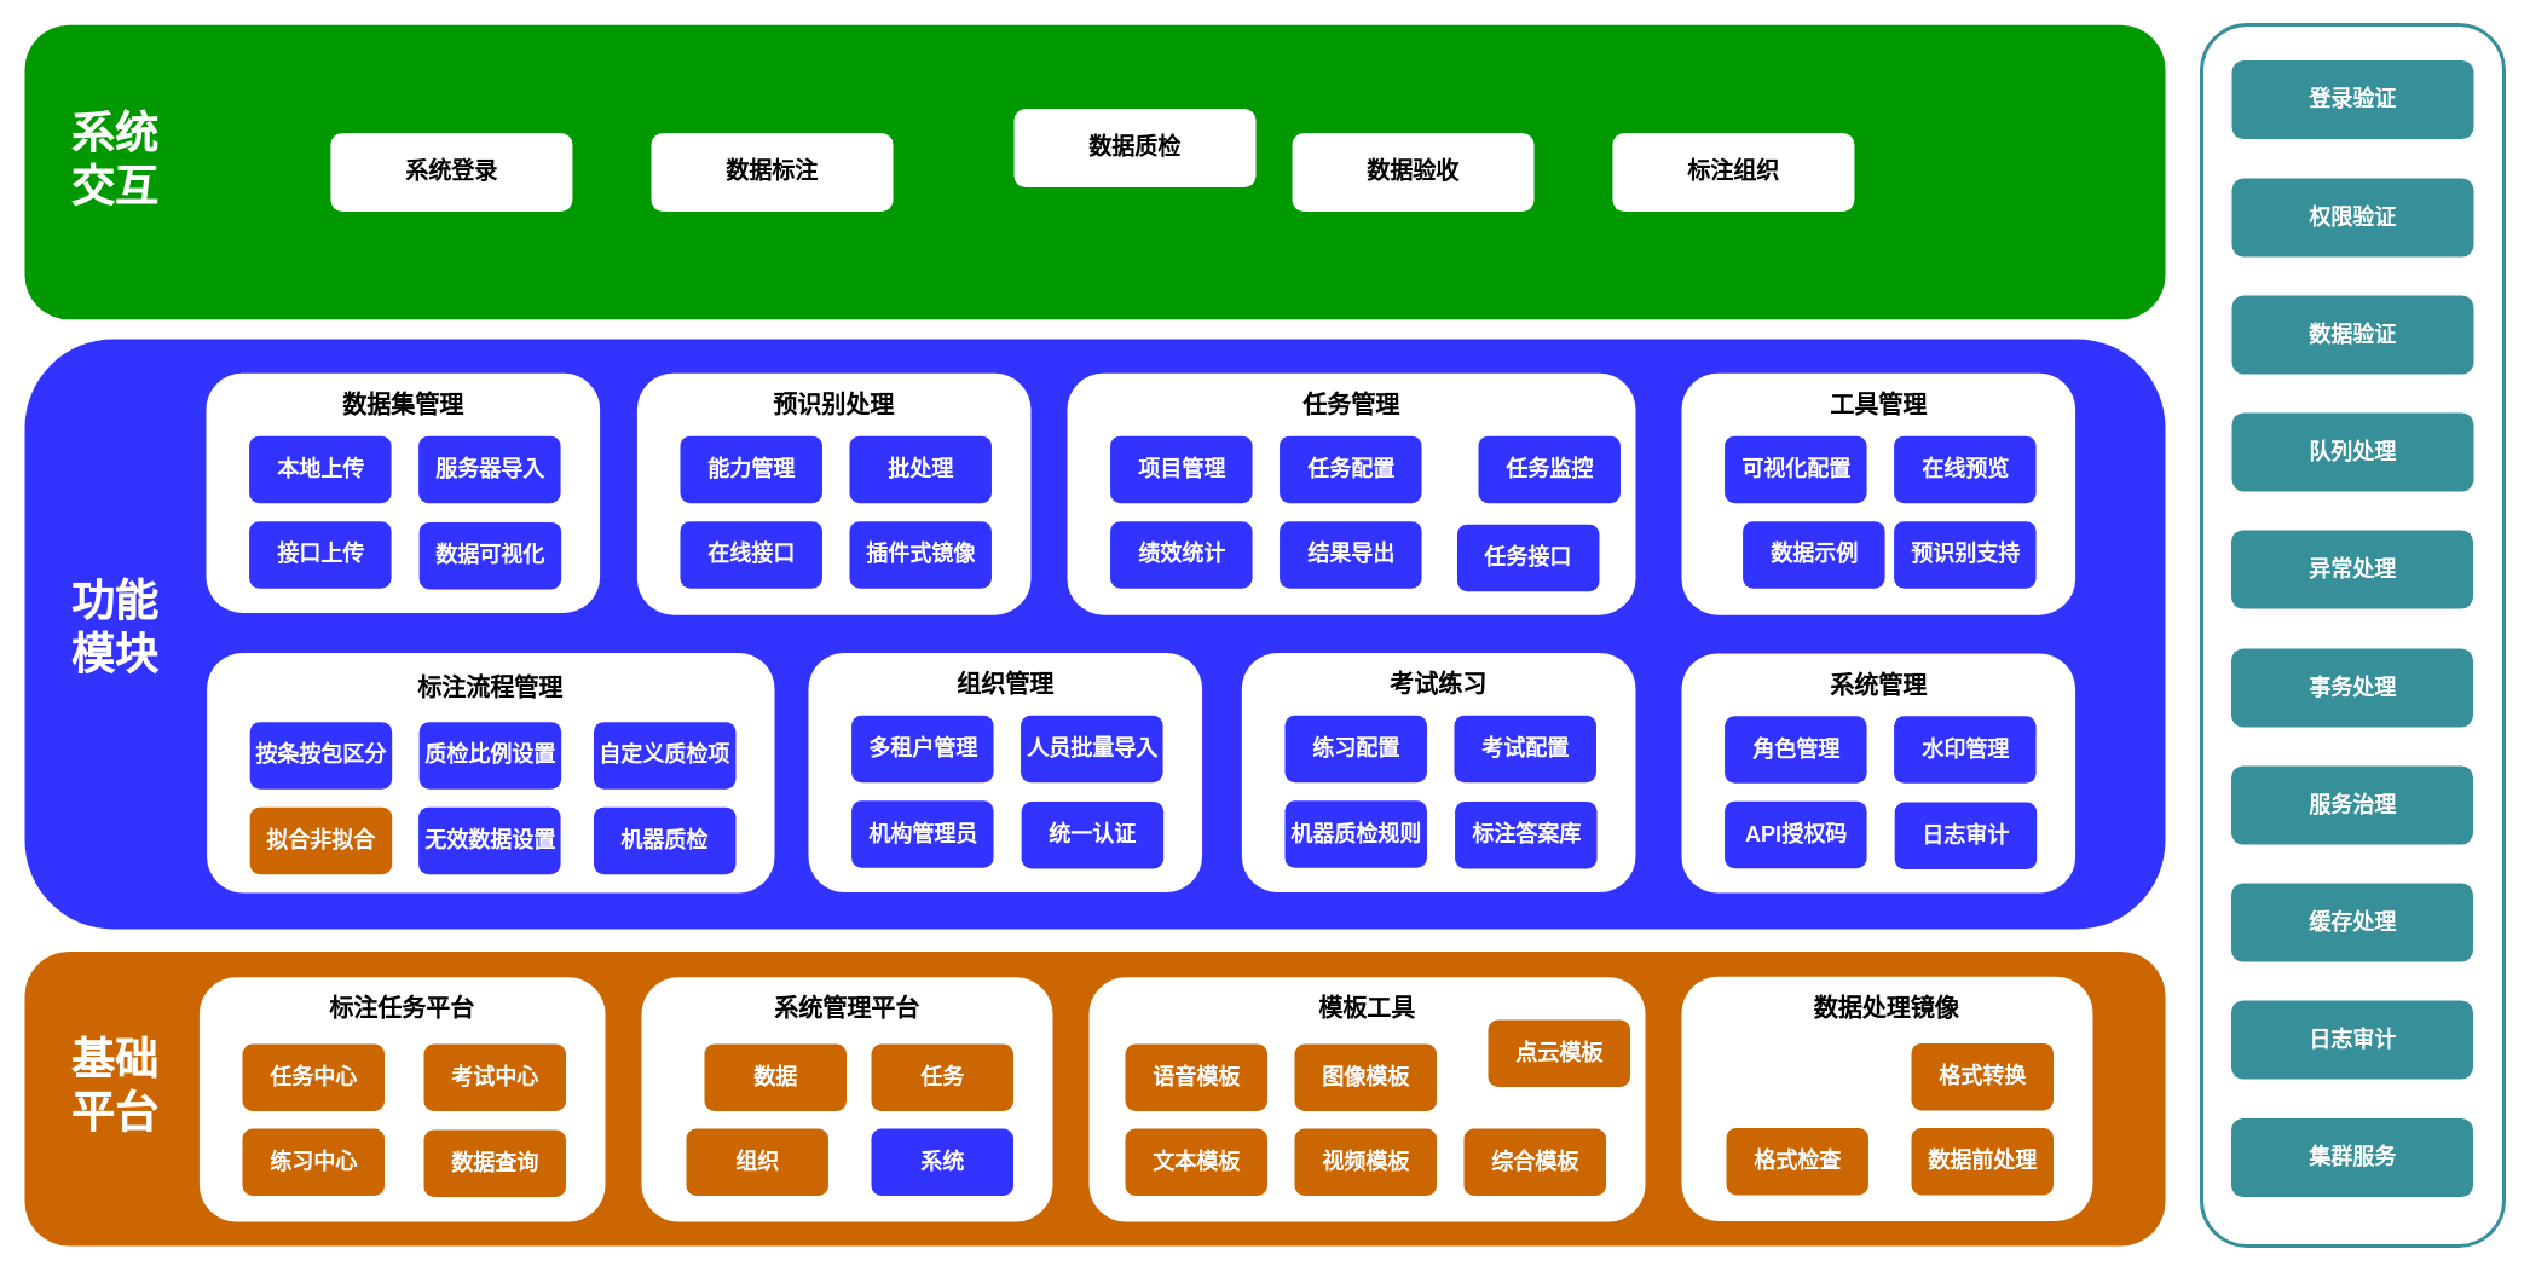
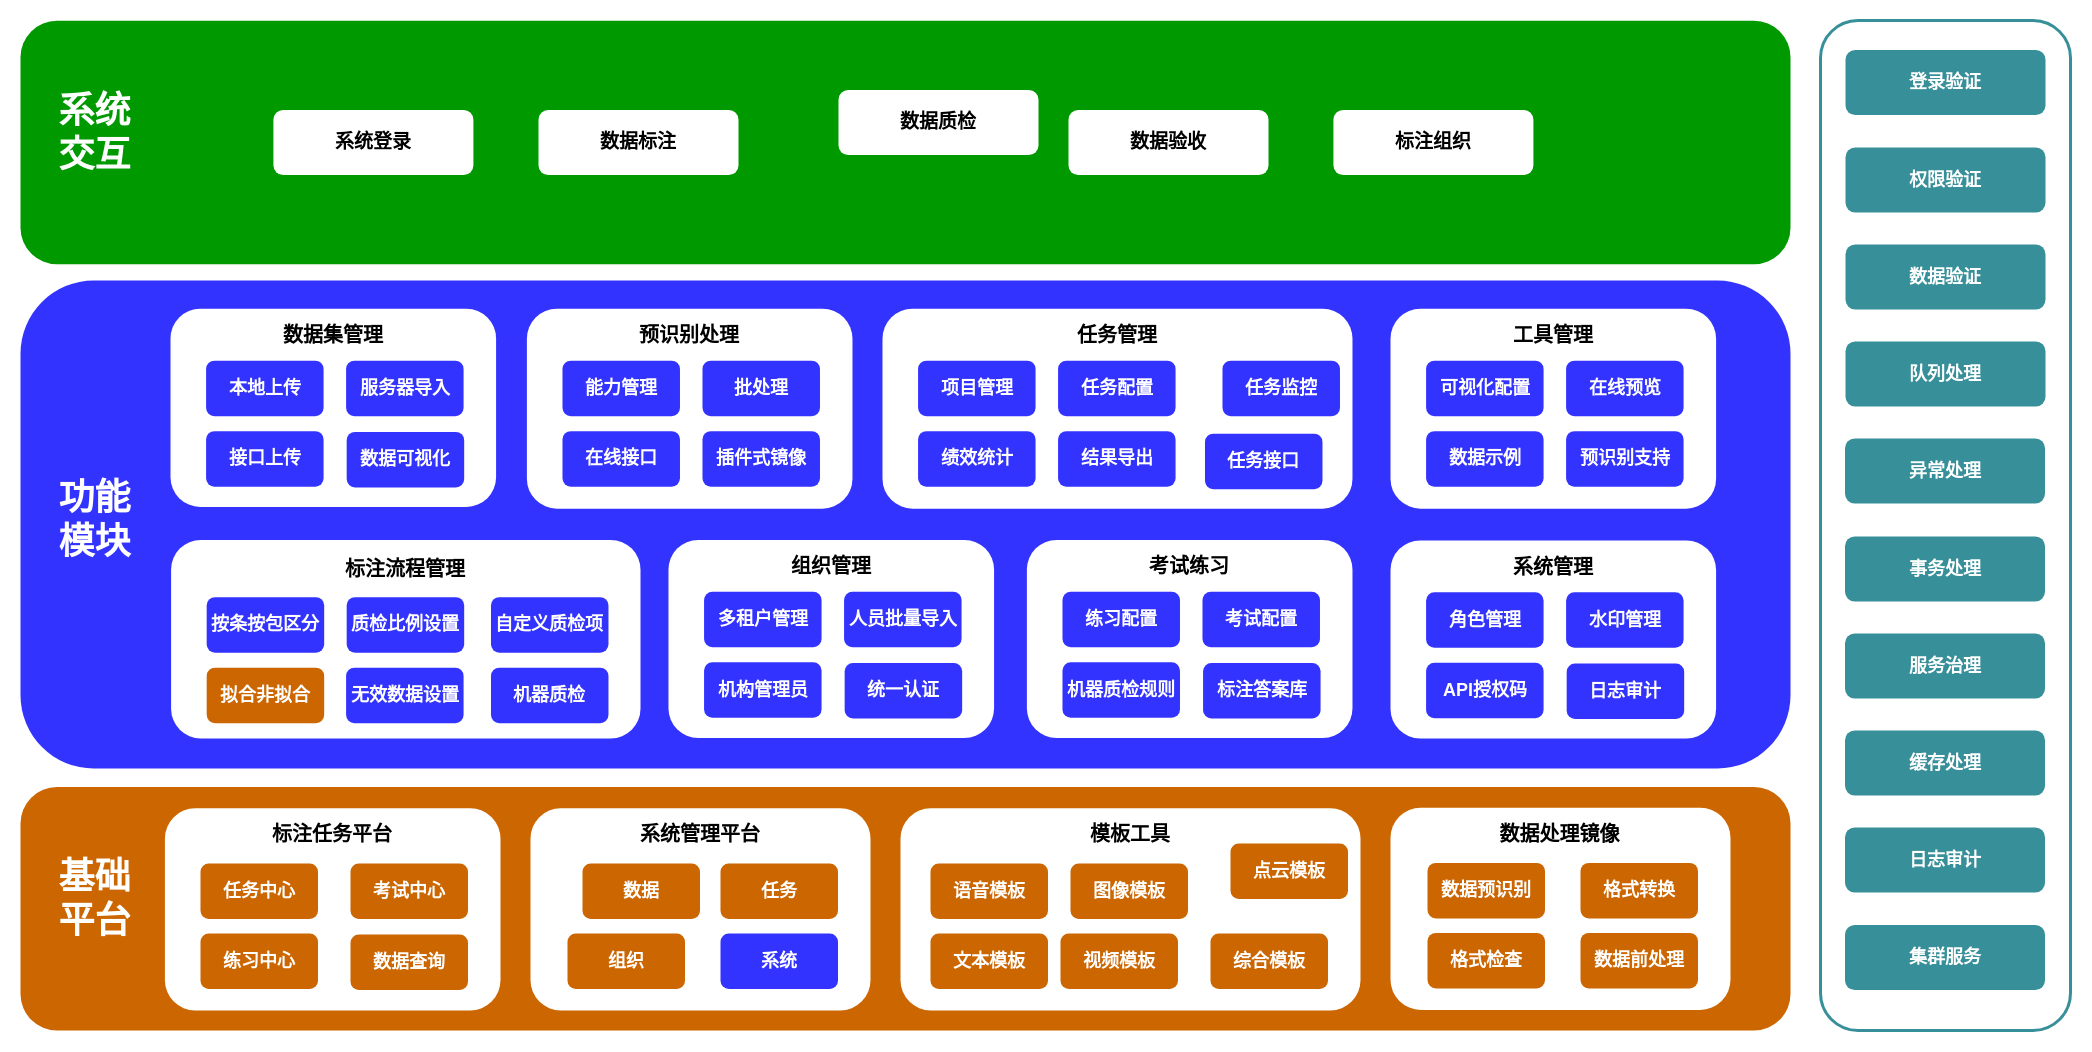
- <mxCell id="71" value="数据示例" style="rounded=1;whiteSpace=wrap;html=1;fontSize=18;strokeColor=none;fontStyle=1;fontColor=#FFFFFF;fillColor=#3333FF;" vertex="1" parent="1"><mxGeometry x="1440.59" y="430.63" width="117.5" height="55.5" as="geometry" /></mxCell>
+ <mxCell id="71" value="数据示例" style="rounded=1;whiteSpace=wrap;html=1;fontSize=18;strokeColor=none;fontStyle=1;fontColor=#FFFFFF;fillColor=#3333FF;" vertex="1" parent="1"><mxGeometry x="1425.59" y="430.63" width="117.5" height="55.5" as="geometry" /></mxCell>
+ <mxCell id="43" value="数据预识别" style="rounded=1;whiteSpace=wrap;html=1;fontSize=18;strokeColor=none;fontStyle=1;fontColor=#FFFFFF;fillColor=#CC6600;" vertex="1" parent="1"><mxGeometry x="1427" y="862.38" width="117.5" height="55.5" as="geometry" /></mxCell>
- <mxCell id="38" value="视频模板" style="rounded=1;whiteSpace=wrap;html=1;fontSize=18;strokeColor=none;fontStyle=1;fontColor=#FFFFFF;fillColor=#CC6600;" vertex="1" parent="1"><mxGeometry x="1070" y="933" width="117.5" height="55.5" as="geometry" /></mxCell>
+ <mxCell id="38" value="视频模板" style="rounded=1;whiteSpace=wrap;html=1;fontSize=18;strokeColor=none;fontStyle=1;fontColor=#FFFFFF;fillColor=#CC6600;" vertex="1" parent="1"><mxGeometry x="1060" y="933" width="117.5" height="55.5" as="geometry" /></mxCell>
